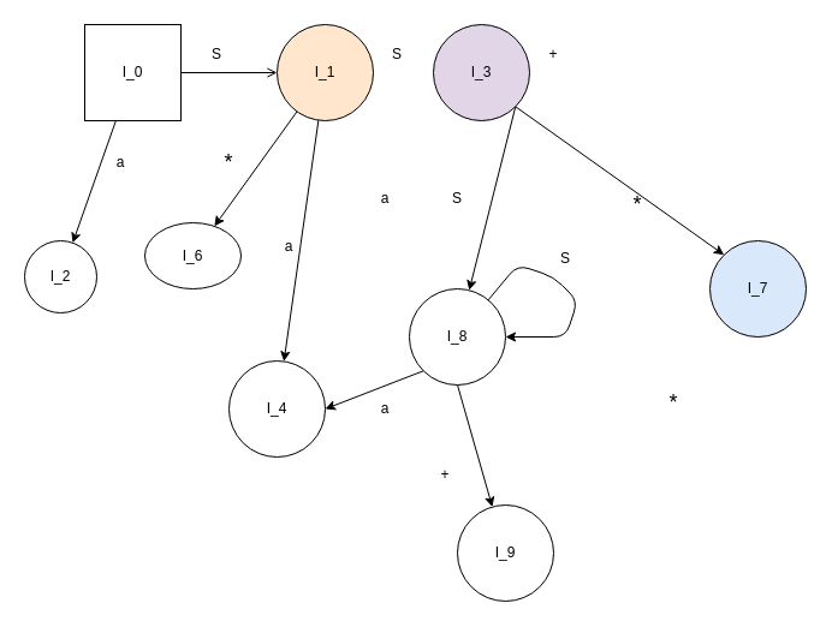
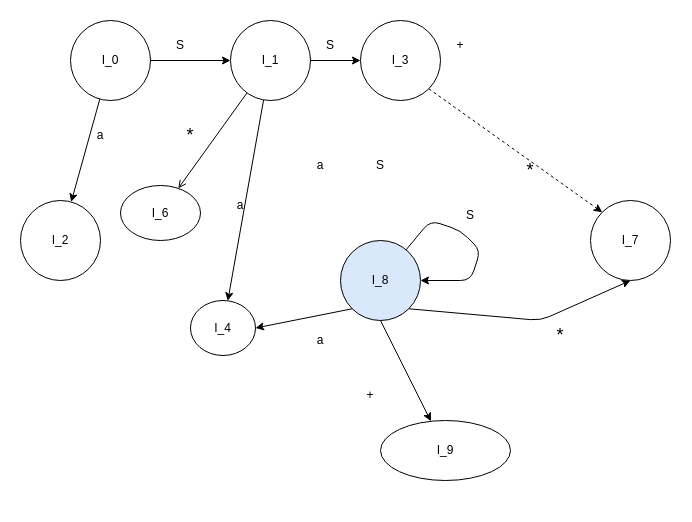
- <mxCell id="4" value="I_0" style="whiteSpace=wrap;html=1;aspect=fixed;rounded=0;" parent="1" vertex="1"><mxGeometry x="70" y="20" width="80" height="80" as="geometry" /></mxCell>
+ <mxCell id="4" value="I_0" style="ellipse;whiteSpace=wrap;html=1;aspect=fixed;" parent="1" vertex="1"><mxGeometry x="70" y="20" width="80" height="80" as="geometry" /></mxCell>
- <mxCell id="2" style="edgeStyle=none;html=1;endArrow=open;" parent="1" source="4" target="8" edge="1"><mxGeometry relative="1" as="geometry"><mxPoint x="240" y="60" as="targetPoint" /></mxGeometry></mxCell>
+ <mxCell id="2" style="edgeStyle=none;html=1;" parent="1" source="4" target="8" edge="1"><mxGeometry relative="1" as="geometry"><mxPoint x="240" y="60" as="targetPoint" /></mxGeometry></mxCell>
- <mxCell id="8" value="I_1" style="ellipse;whiteSpace=wrap;html=1;aspect=fixed;fillColor=#ffe6cc;" parent="1" vertex="1"><mxGeometry x="230" y="20" width="80" height="80" as="geometry" /></mxCell>
+ <mxCell id="8" value="I_1" style="ellipse;whiteSpace=wrap;html=1;aspect=fixed;" parent="1" vertex="1"><mxGeometry x="230" y="20" width="80" height="80" as="geometry" /></mxCell>
+ <mxCell id="5" style="edgeStyle=none;html=1;" parent="1" source="8" target="14" edge="1"><mxGeometry relative="1" as="geometry"><mxPoint x="400" y="60" as="targetPoint" /></mxGeometry></mxCell>
- <mxCell id="14" value="I_3" style="ellipse;whiteSpace=wrap;html=1;aspect=fixed;fillColor=#e1d5e7;" parent="1" vertex="1"><mxGeometry x="360" y="20" width="80" height="80" as="geometry" /></mxCell>
+ <mxCell id="14" value="I_3" style="ellipse;whiteSpace=wrap;html=1;aspect=fixed;" parent="1" vertex="1"><mxGeometry x="360" y="20" width="80" height="80" as="geometry" /></mxCell>
- <mxCell id="13" style="edgeStyle=none;html=1;exitX=1;exitY=1;exitDx=0;exitDy=0;entryX=0;entryY=0;entryDx=0;entryDy=0;fontSize=12;" parent="1" source="14" target="25" edge="1"><mxGeometry relative="1" as="geometry" /></mxCell>
+ <mxCell id="13" style="edgeStyle=none;html=1;exitX=1;exitY=1;exitDx=0;exitDy=0;entryX=0;entryY=0;entryDx=0;entryDy=0;fontSize=12;dashed=1;" parent="1" source="14" target="25" edge="1"><mxGeometry relative="1" as="geometry" /></mxCell>
- <mxCell id="12" style="edgeStyle=none;html=1;exitX=1;exitY=1;exitDx=0;exitDy=0;fontSize=12;" parent="1" source="14" target="23" edge="1"><mxGeometry relative="1" as="geometry"><mxPoint x="500" y="250" as="targetPoint" /></mxGeometry></mxCell>
- <mxCell id="6" style="edgeStyle=none;html=1;fontSize=12;" parent="1" source="8" target="17" edge="1"><mxGeometry relative="1" as="geometry"><mxPoint x="270" y="170" as="targetPoint" /></mxGeometry></mxCell>
+ <mxCell id="6" style="edgeStyle=none;html=1;fontSize=12;endArrow=open;" parent="1" source="8" target="17" edge="1"><mxGeometry relative="1" as="geometry"><mxPoint x="270" y="170" as="targetPoint" /></mxGeometry></mxCell>
- <mxCell id="10" value="I_2" style="ellipse;whiteSpace=wrap;html=1;aspect=fixed;" parent="1" vertex="1"><mxGeometry x="20" y="200" width="60" height="60" as="geometry" /></mxCell>
+ <mxCell id="10" value="I_2" style="ellipse;whiteSpace=wrap;html=1;aspect=fixed;" parent="1" vertex="1"><mxGeometry x="20" y="200" width="80" height="80" as="geometry" /></mxCell>
- <mxCell id="25" value="I_7" style="ellipse;whiteSpace=wrap;html=1;aspect=fixed;fontSize=12;fillColor=#dae8fc;" parent="1" vertex="1"><mxGeometry x="590" y="200" width="80" height="80" as="geometry" /></mxCell>
+ <mxCell id="25" value="I_7" style="ellipse;whiteSpace=wrap;html=1;aspect=fixed;fontSize=12;" parent="1" vertex="1"><mxGeometry x="590" y="200" width="80" height="80" as="geometry" /></mxCell>
- <mxCell id="23" value="I_8" style="ellipse;whiteSpace=wrap;html=1;aspect=fixed;fontSize=12;" parent="1" vertex="1"><mxGeometry x="340" y="240" width="80" height="80" as="geometry" /></mxCell>
+ <mxCell id="23" value="I_8" style="ellipse;whiteSpace=wrap;html=1;aspect=fixed;fontSize=12;fillColor=#dae8fc;" parent="1" vertex="1"><mxGeometry x="340" y="240" width="80" height="80" as="geometry" /></mxCell>
+ <mxCell id="22" style="edgeStyle=none;html=1;exitX=1;exitY=1;exitDx=0;exitDy=0;entryX=0.5;entryY=1;entryDx=0;entryDy=0;fontSize=12;" parent="1" source="23" target="25" edge="1"><mxGeometry relative="1" as="geometry"><Array as="points"><mxPoint x="540" y="320" /></Array></mxGeometry></mxCell>
- <mxCell id="27" value="I_4" style="ellipse;whiteSpace=wrap;html=1;aspect=fixed;fontSize=12;" parent="1" vertex="1"><mxGeometry x="190" y="300" width="80" height="80" as="geometry" /></mxCell>
+ <mxCell id="27" value="I_4" style="ellipse;whiteSpace=wrap;html=1;aspect=fixed;fontSize=12;" parent="1" vertex="1"><mxGeometry x="190" y="300" width="65" height="55" as="geometry" /></mxCell>
- <mxCell id="32" value="I_9" style="ellipse;whiteSpace=wrap;html=1;aspect=fixed;fontSize=12;" parent="1" vertex="1"><mxGeometry x="380" y="420" width="80" height="80" as="geometry" /></mxCell>
+ <mxCell id="32" value="I_9" style="ellipse;whiteSpace=wrap;html=1;aspect=fixed;fontSize=12;" parent="1" vertex="1"><mxGeometry x="380" y="420" width="130" height="60" as="geometry" /></mxCell>
